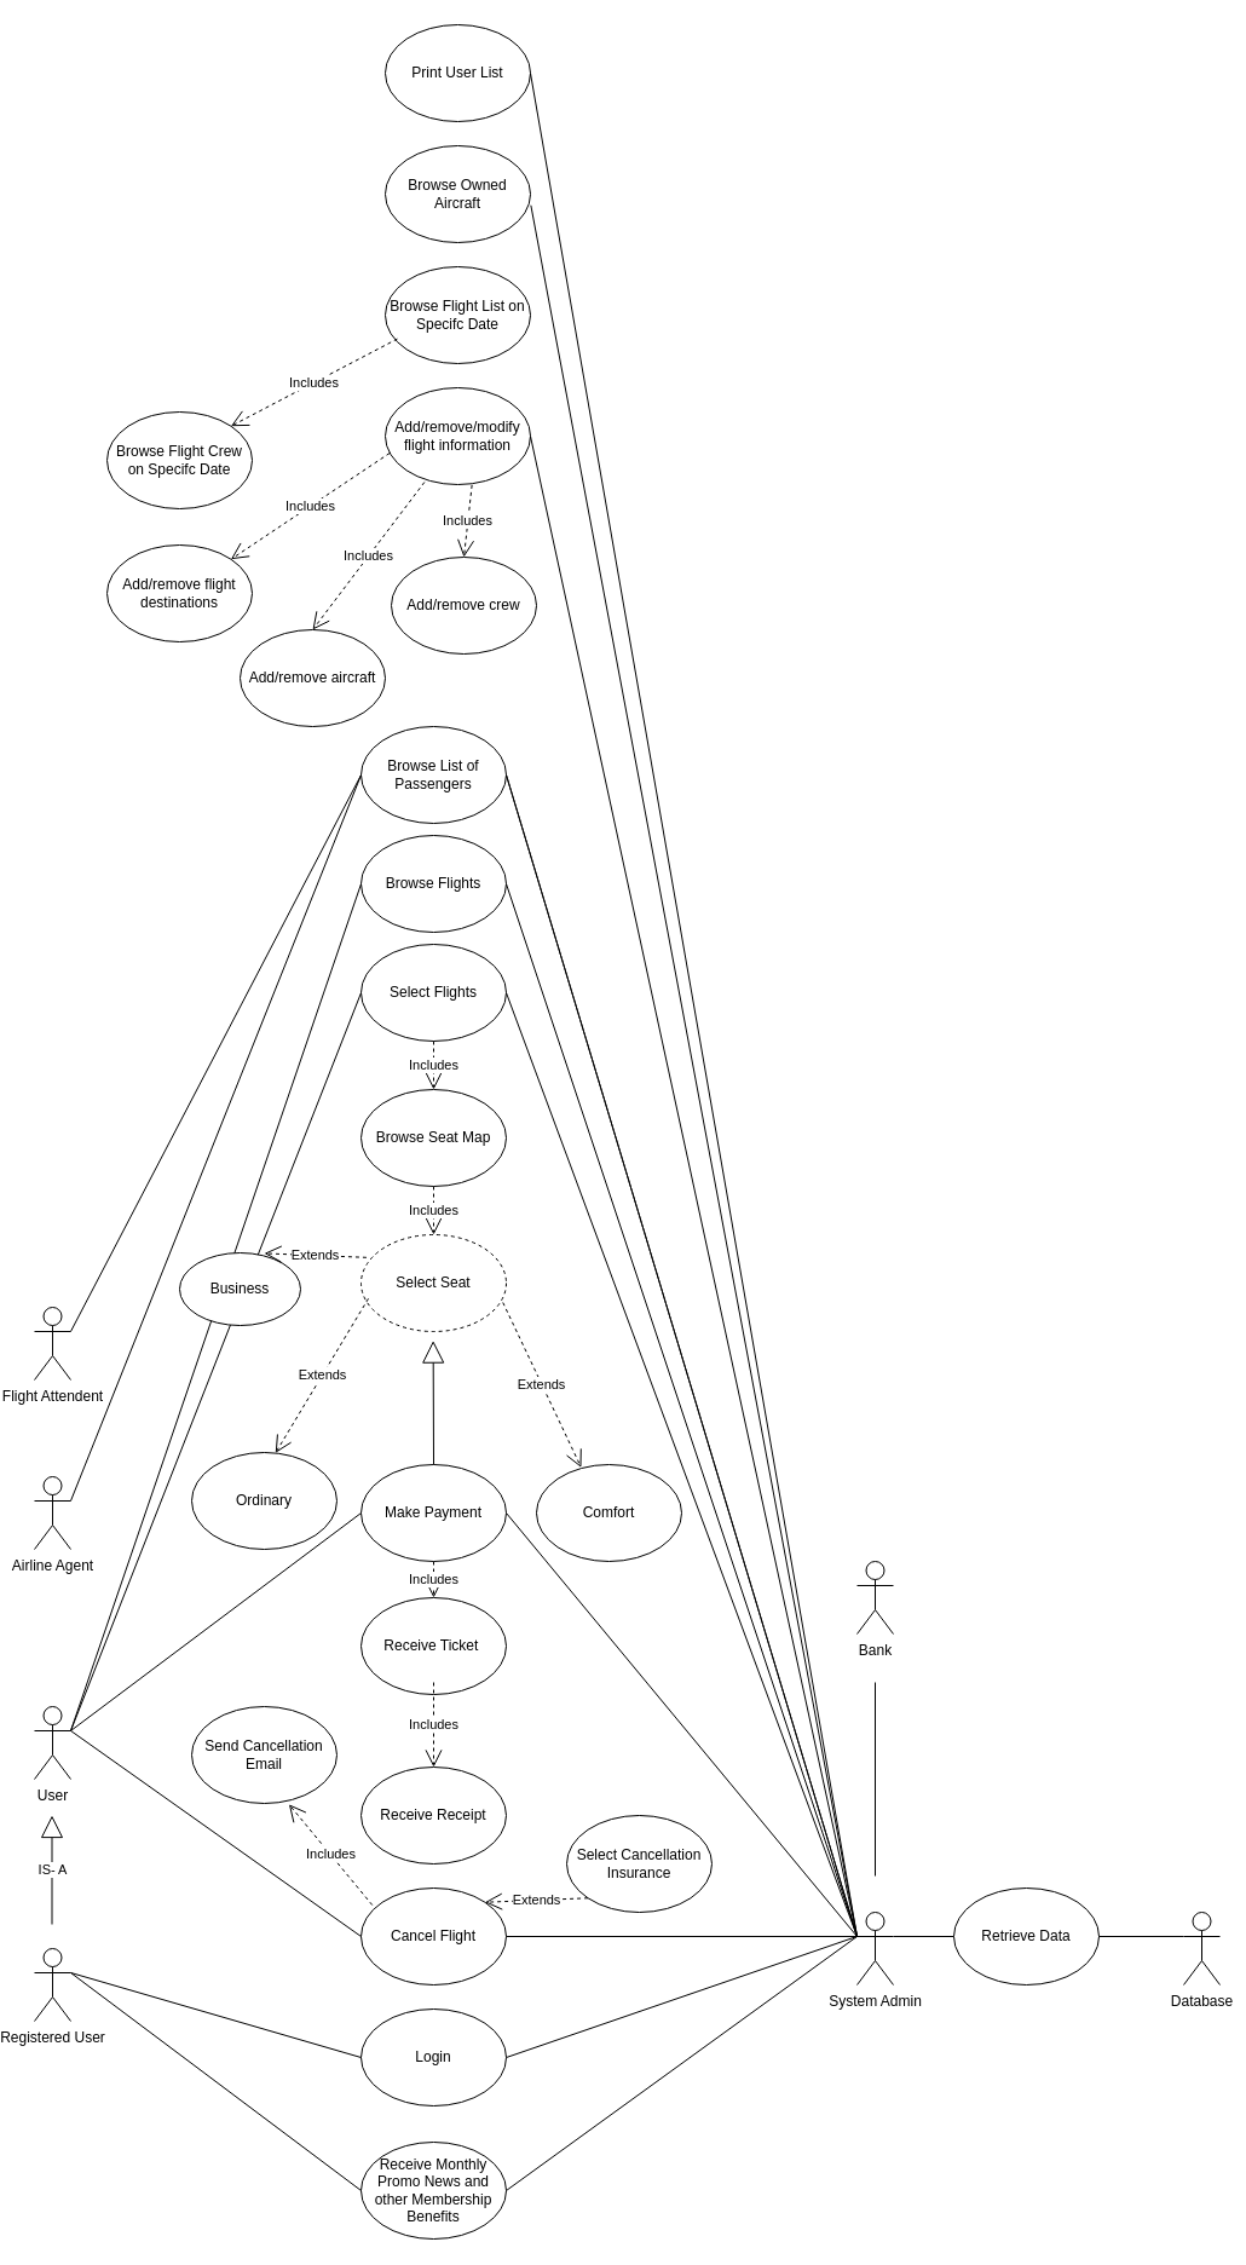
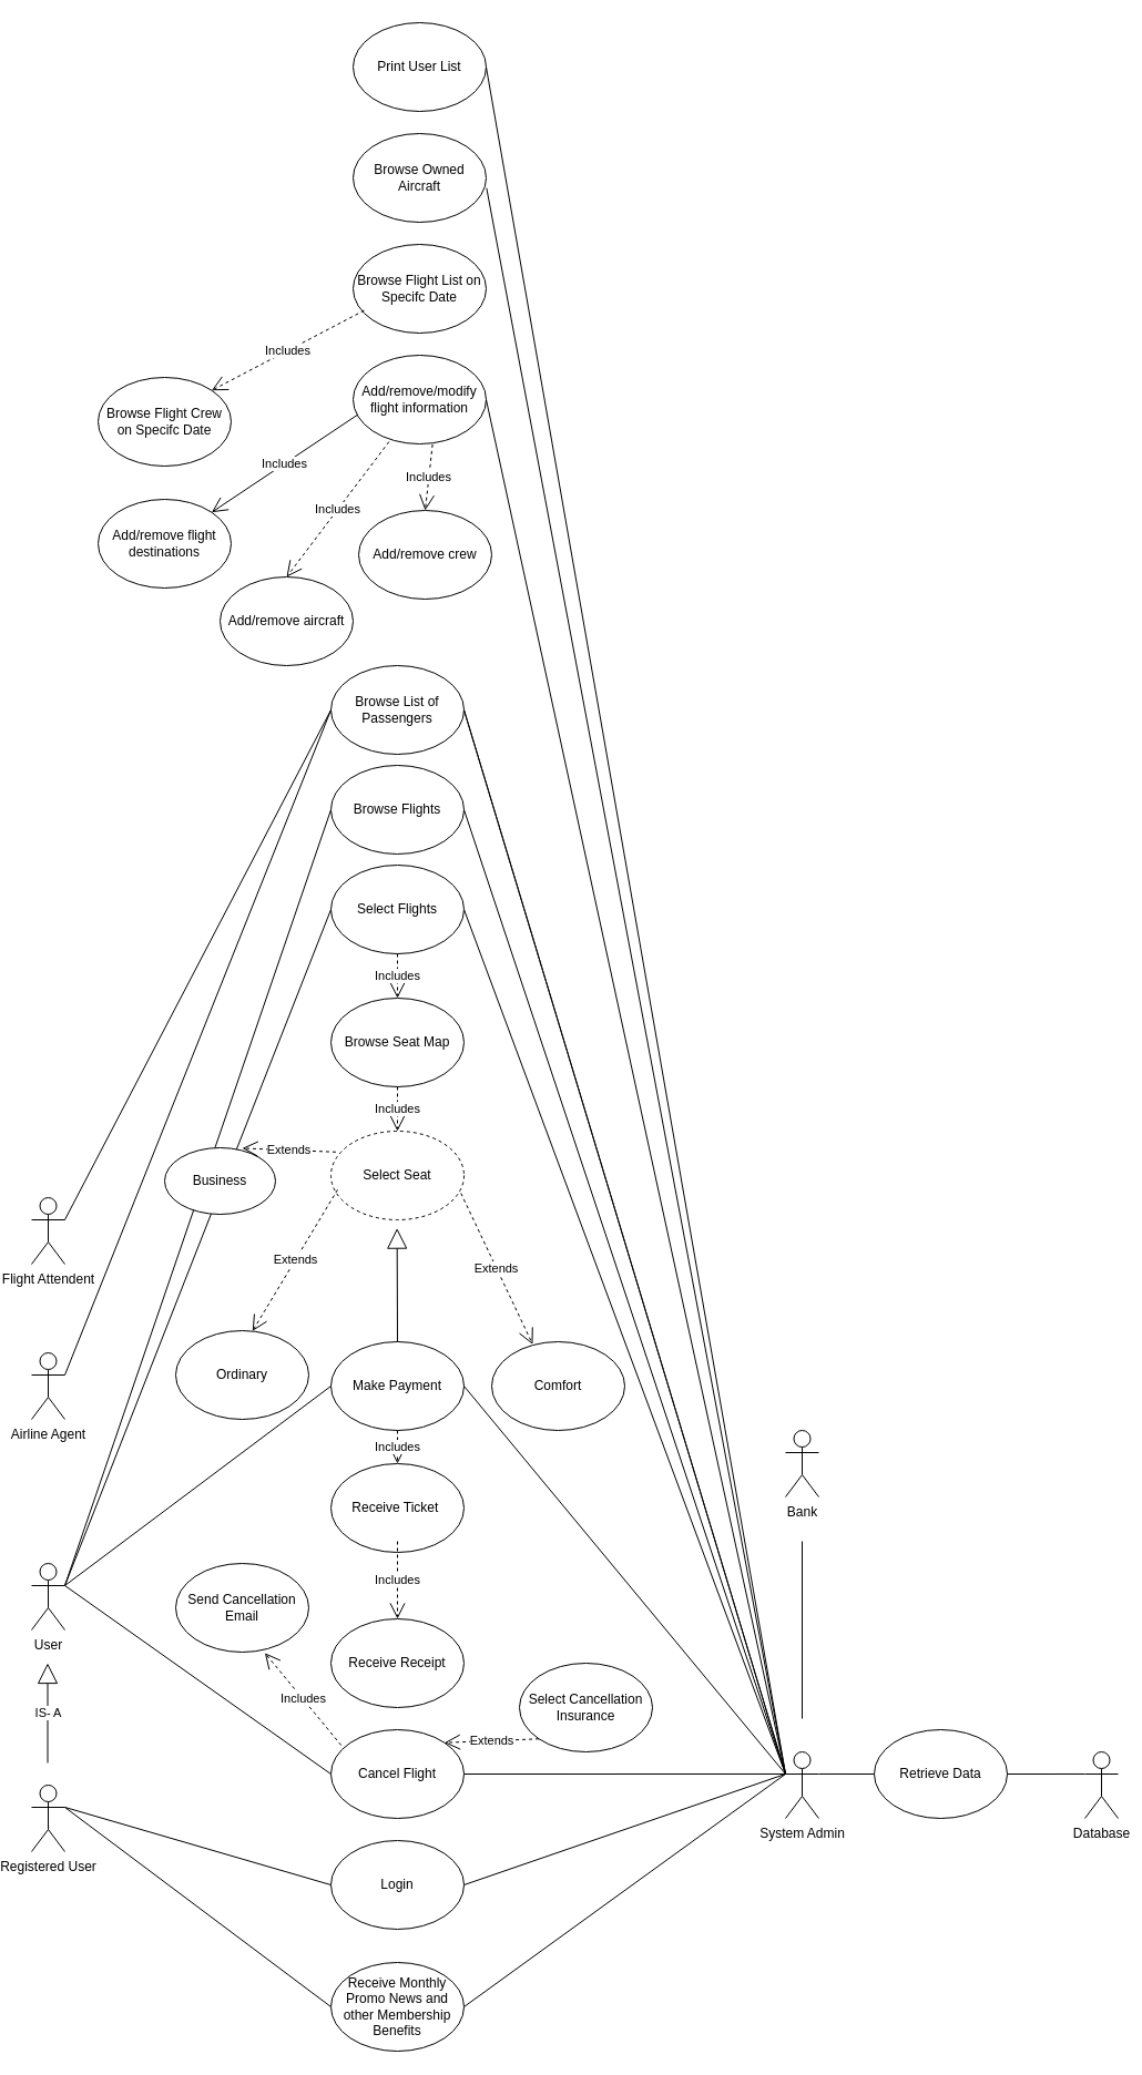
- <mxCell id="62" value="Includes" style="endArrow=open;endSize=12;dashed=1;html=1;rounded=0;exitX=0.03;exitY=0.675;exitDx=0;exitDy=0;entryX=1;entryY=0;entryDx=0;entryDy=0;exitPerimeter=0;" parent="1" source="26" target="25" edge="1"><mxGeometry width="160" relative="1" as="geometry"><mxPoint x="328" y="390" as="sourcePoint" /><mxPoint x="190" y="462" as="targetPoint" /></mxGeometry></mxCell>
+ <mxCell id="62" value="Includes" style="endArrow=open;endSize=12;dashed=0;html=1;rounded=0;exitX=0.03;exitY=0.675;exitDx=0;exitDy=0;entryX=1;entryY=0;entryDx=0;entryDy=0;exitPerimeter=0;" parent="1" source="26" target="25" edge="1"><mxGeometry width="160" relative="1" as="geometry"><mxPoint x="328" y="390" as="sourcePoint" /><mxPoint x="190" y="462" as="targetPoint" /></mxGeometry></mxCell>
